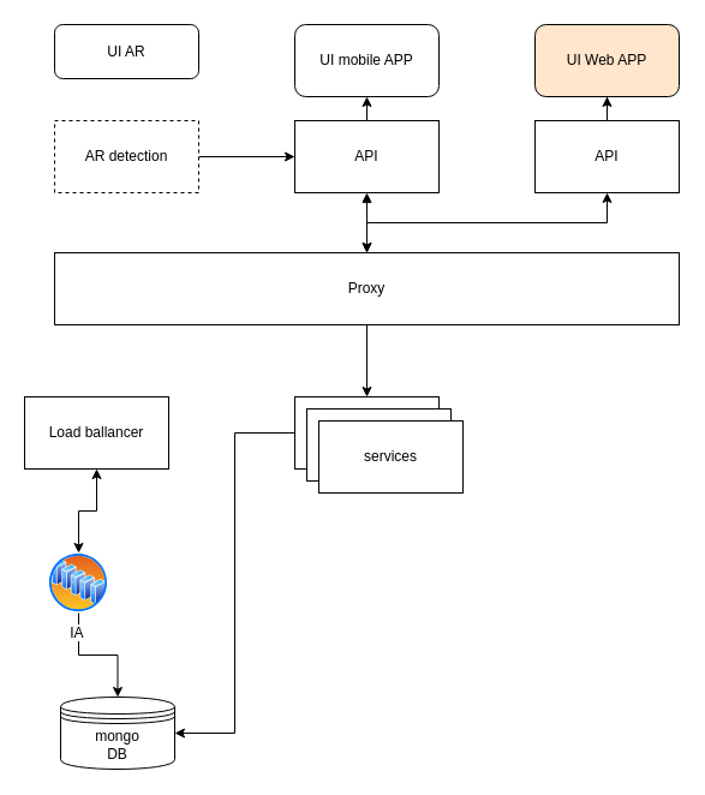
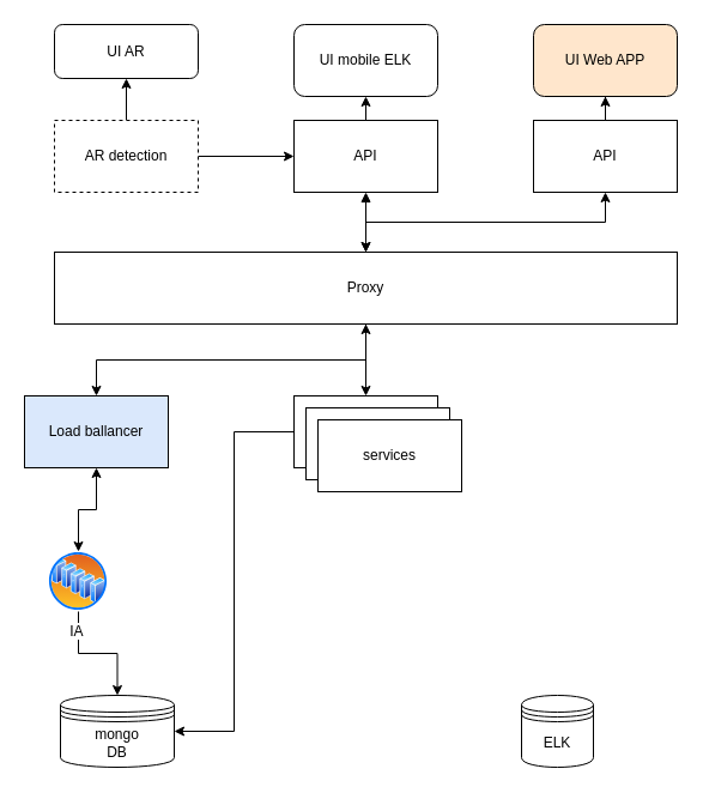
- <mxCell id="3" value="UI mobile APP" style="rounded=1;whiteSpace=wrap;html=1;" vertex="1" parent="1"><mxGeometry x="245" y="20" width="120" height="60" as="geometry" /></mxCell>
+ <mxCell id="3" value="UI mobile ELK" style="rounded=1;whiteSpace=wrap;html=1;" vertex="1" parent="1"><mxGeometry x="245" y="20" width="120" height="60" as="geometry" /></mxCell>
+ <mxCell id="6" style="edgeStyle=orthogonalEdgeStyle;rounded=0;orthogonalLoop=1;jettySize=auto;html=1;exitX=0.5;exitY=0;exitDx=0;exitDy=0;" edge="1" parent="1" source="8" target="2"><mxGeometry relative="1" as="geometry" /></mxCell>
+ <mxCell id="19" style="edgeStyle=orthogonalEdgeStyle;rounded=0;orthogonalLoop=1;jettySize=auto;html=1;entryX=0.5;entryY=1;entryDx=0;entryDy=0;startArrow=classic;startFill=1;" edge="1" parent="1" source="20" target="17"><mxGeometry relative="1" as="geometry" /></mxCell>
- <mxCell id="20" value="Load ballancer" style="rounded=0;whiteSpace=wrap;html=1;" vertex="1" parent="1"><mxGeometry x="20" y="330" width="120" height="60" as="geometry" /></mxCell>
+ <mxCell id="20" value="Load ballancer" style="rounded=0;whiteSpace=wrap;html=1;fillColor=#dae8fc;" vertex="1" parent="1"><mxGeometry x="20" y="330" width="120" height="60" as="geometry" /></mxCell>
+ <mxCell id="24" value="ELK" style="shape=datastore;whiteSpace=wrap;html=1;" vertex="1" parent="1"><mxGeometry x="435" y="580" width="60" height="60" as="geometry" /></mxCell>
